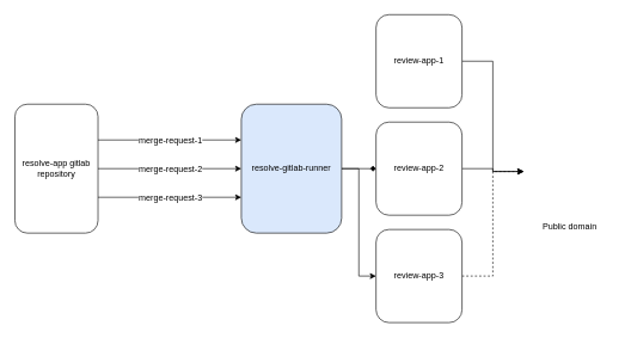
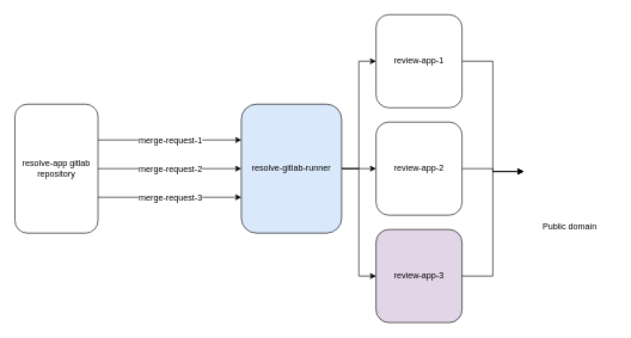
+ <mxCell id="6" style="edgeStyle=orthogonalEdgeStyle;rounded=0;orthogonalLoop=1;jettySize=auto;html=1;entryX=0;entryY=0.5;entryDx=0;entryDy=0;" edge="1" parent="1" source="9" target="12"><mxGeometry relative="1" as="geometry" /></mxCell>
- <mxCell id="7" style="edgeStyle=orthogonalEdgeStyle;rounded=0;orthogonalLoop=1;jettySize=auto;html=1;entryX=0;entryY=0.5;entryDx=0;entryDy=0;endArrow=diamond;" edge="1" parent="1" source="9" target="19"><mxGeometry relative="1" as="geometry" /></mxCell>
+ <mxCell id="7" style="edgeStyle=orthogonalEdgeStyle;rounded=0;orthogonalLoop=1;jettySize=auto;html=1;entryX=0;entryY=0.5;entryDx=0;entryDy=0;" edge="1" parent="1" source="9" target="19"><mxGeometry relative="1" as="geometry" /></mxCell>
- <mxCell id="21" style="edgeStyle=orthogonalEdgeStyle;rounded=0;orthogonalLoop=1;jettySize=auto;html=1;entryX=0;entryY=0.5;entryDx=0;entryDy=0;dashed=1;" edge="1" parent="1" source="22" target="24"><mxGeometry relative="1" as="geometry" /></mxCell>
+ <mxCell id="21" style="edgeStyle=orthogonalEdgeStyle;rounded=0;orthogonalLoop=1;jettySize=auto;html=1;entryX=0;entryY=0.5;entryDx=0;entryDy=0;" edge="1" parent="1" source="22" target="24"><mxGeometry relative="1" as="geometry" /></mxCell>
- <mxCell id="22" value="review-app-3" style="rounded=1;whiteSpace=wrap;html=1;" vertex="1" parent="1"><mxGeometry x="524" y="320" width="120" height="130" as="geometry" /></mxCell>
+ <mxCell id="22" value="review-app-3" style="rounded=1;whiteSpace=wrap;html=1;fillColor=#e1d5e7;" vertex="1" parent="1"><mxGeometry x="524" y="320" width="120" height="130" as="geometry" /></mxCell>
